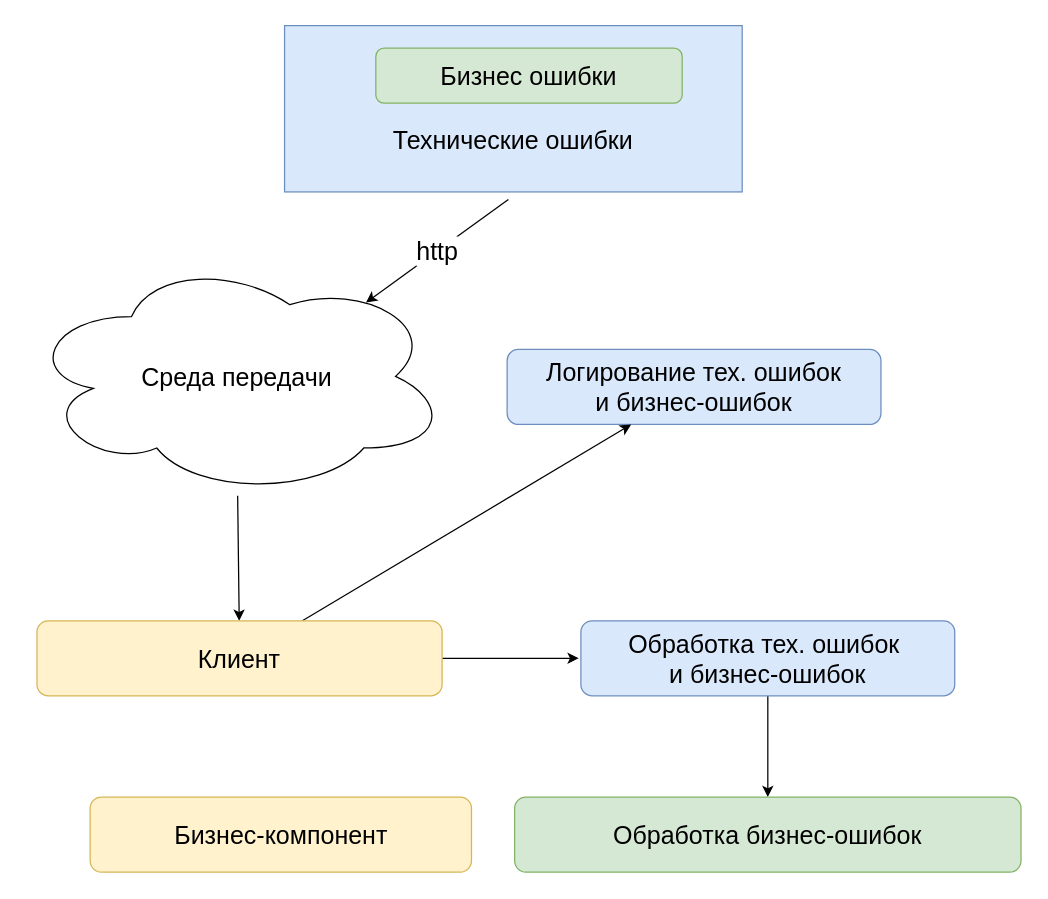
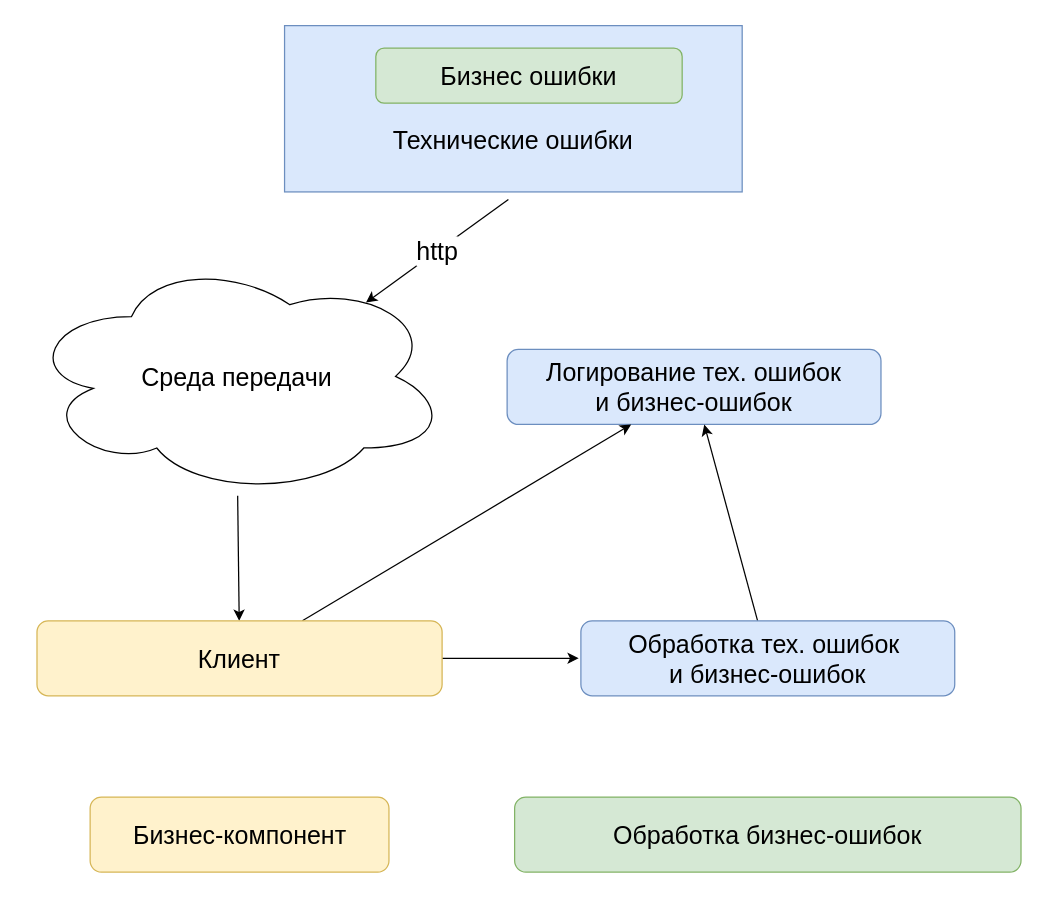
- <mxCell id="11" style="edgeStyle=none;rounded=0;orthogonalLoop=1;jettySize=auto;html=1;fontSize=20;" edge="1" parent="1" source="12" target="14"><mxGeometry relative="1" as="geometry" /></mxCell>
+ <mxCell id="11" style="edgeStyle=none;rounded=0;orthogonalLoop=1;jettySize=auto;html=1;fontSize=20;" edge="1" parent="1" source="12" target="7"><mxGeometry relative="1" as="geometry" /></mxCell>
- <mxCell id="13" value="Бизнес-компонент" style="whiteSpace=wrap;html=1;fontSize=20;fillColor=#fff2cc;strokeColor=#d6b656;rounded=1;" vertex="1" parent="1"><mxGeometry x="71.5" y="637" width="305" height="60" as="geometry" /></mxCell>
+ <mxCell id="13" value="Бизнес-компонент" style="whiteSpace=wrap;html=1;fontSize=20;fillColor=#fff2cc;strokeColor=#d6b656;rounded=1;" vertex="1" parent="1"><mxGeometry x="71.5" y="637" width="239" height="60" as="geometry" /></mxCell>
